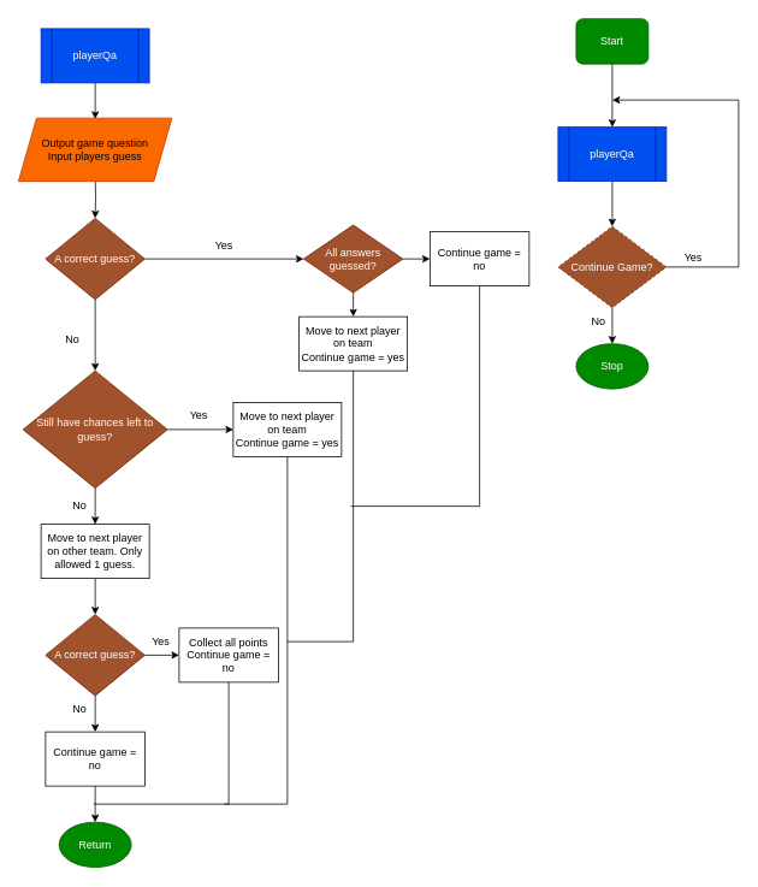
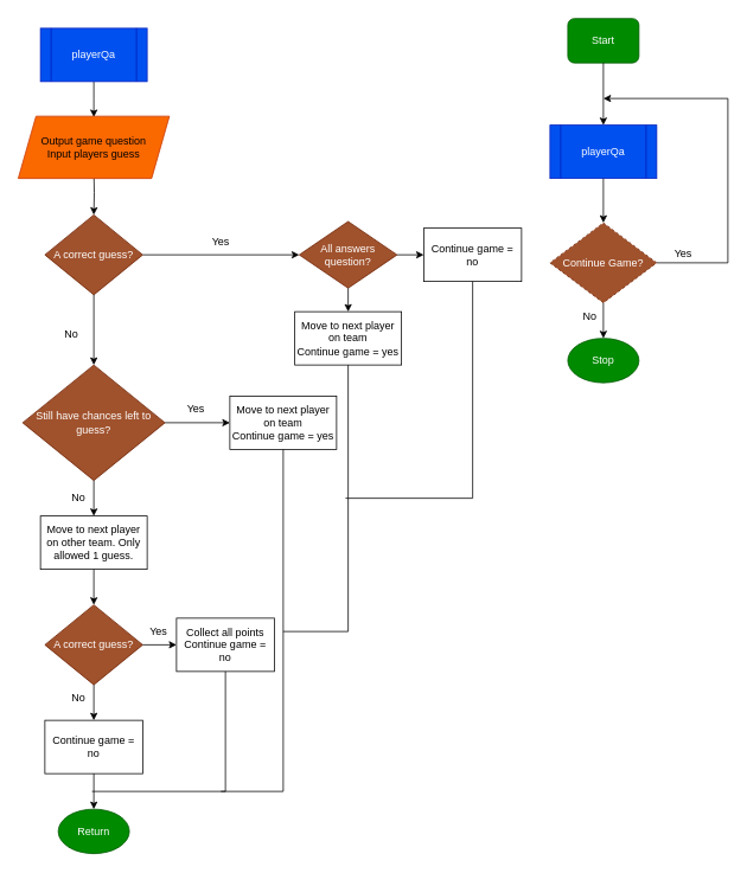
- <mxCell id="17" value="All answers guessed?" style="rhombus;whiteSpace=wrap;html=1;fillColor=#a0522d;strokeColor=#6D1F00;fontColor=#ffffff;" vertex="1" parent="1"><mxGeometry x="336" y="248.5" width="110" height="75" as="geometry" /></mxCell>
+ <mxCell id="17" value="All answers question?" style="rhombus;whiteSpace=wrap;html=1;fillColor=#a0522d;strokeColor=#6D1F00;fontColor=#ffffff;" vertex="1" parent="1"><mxGeometry x="336" y="248.5" width="110" height="75" as="geometry" /></mxCell>
